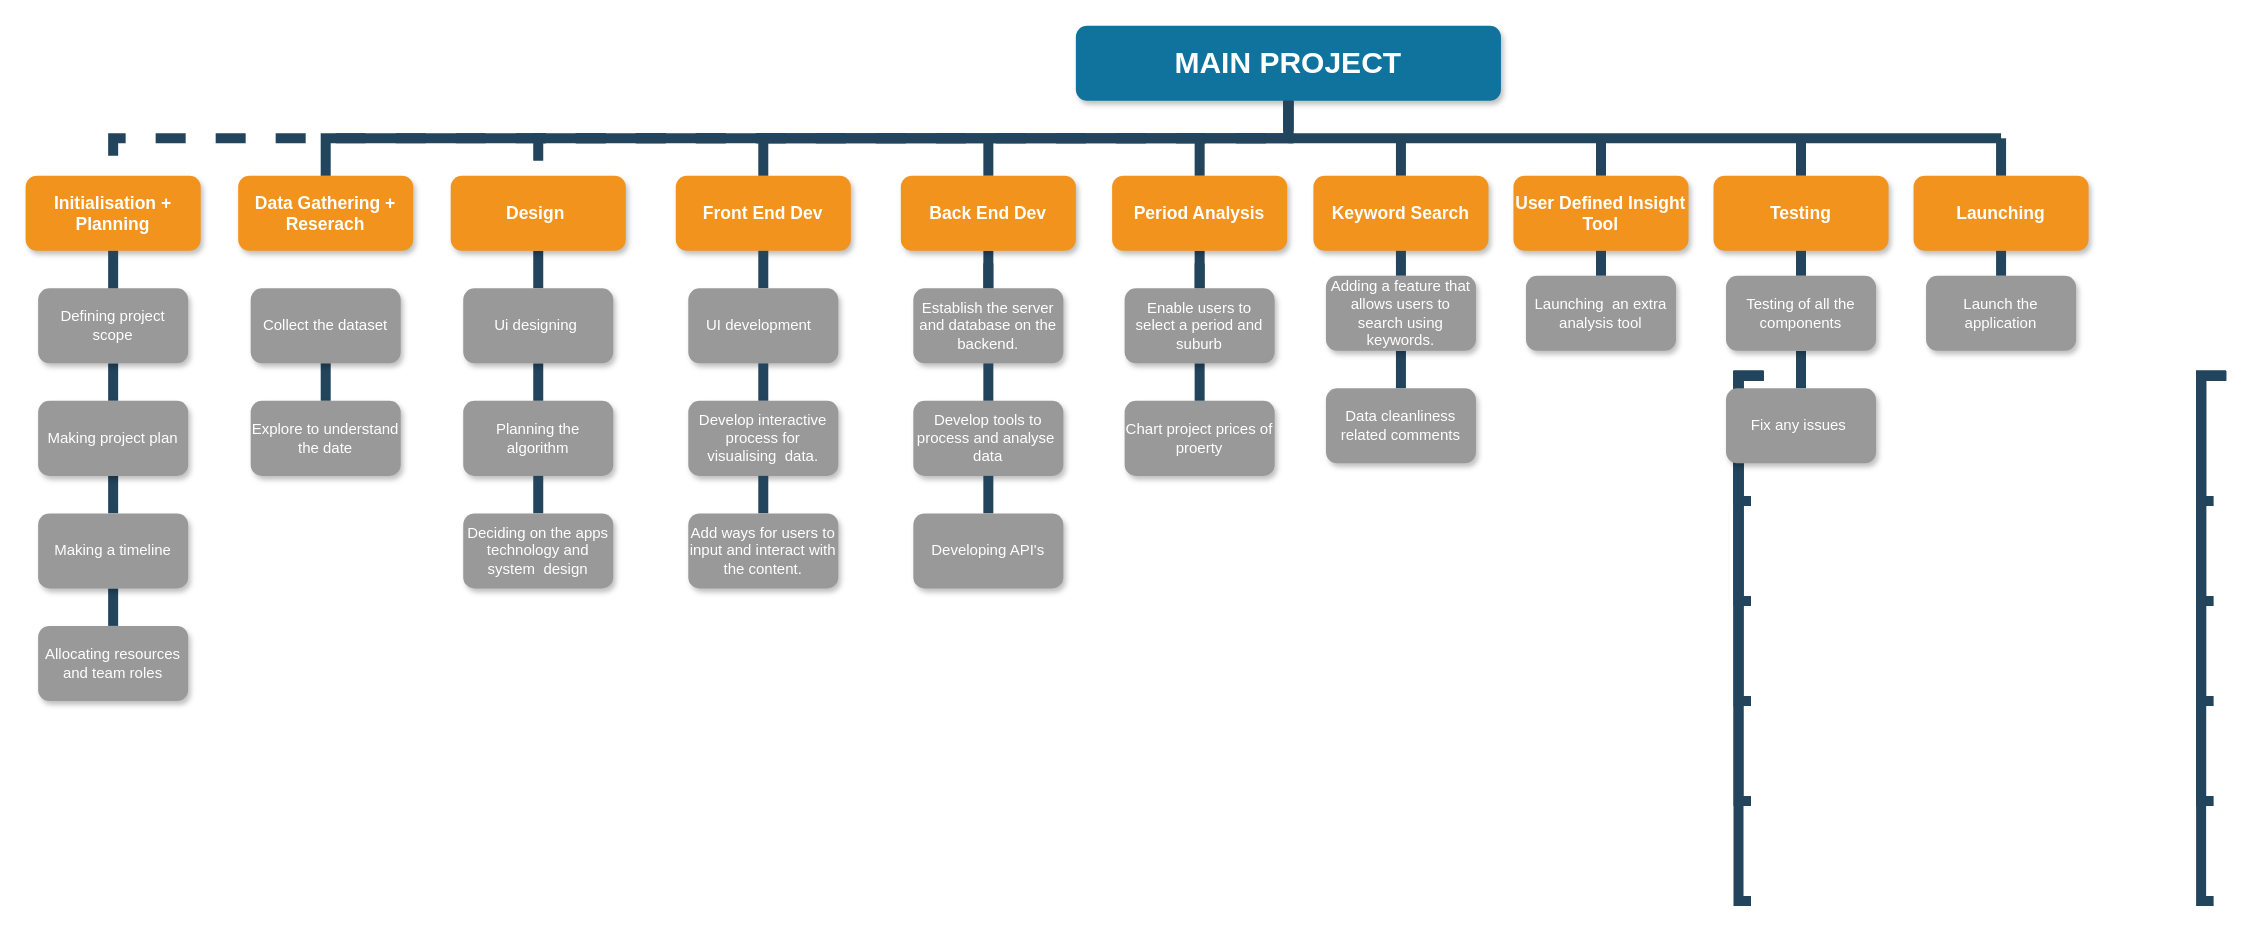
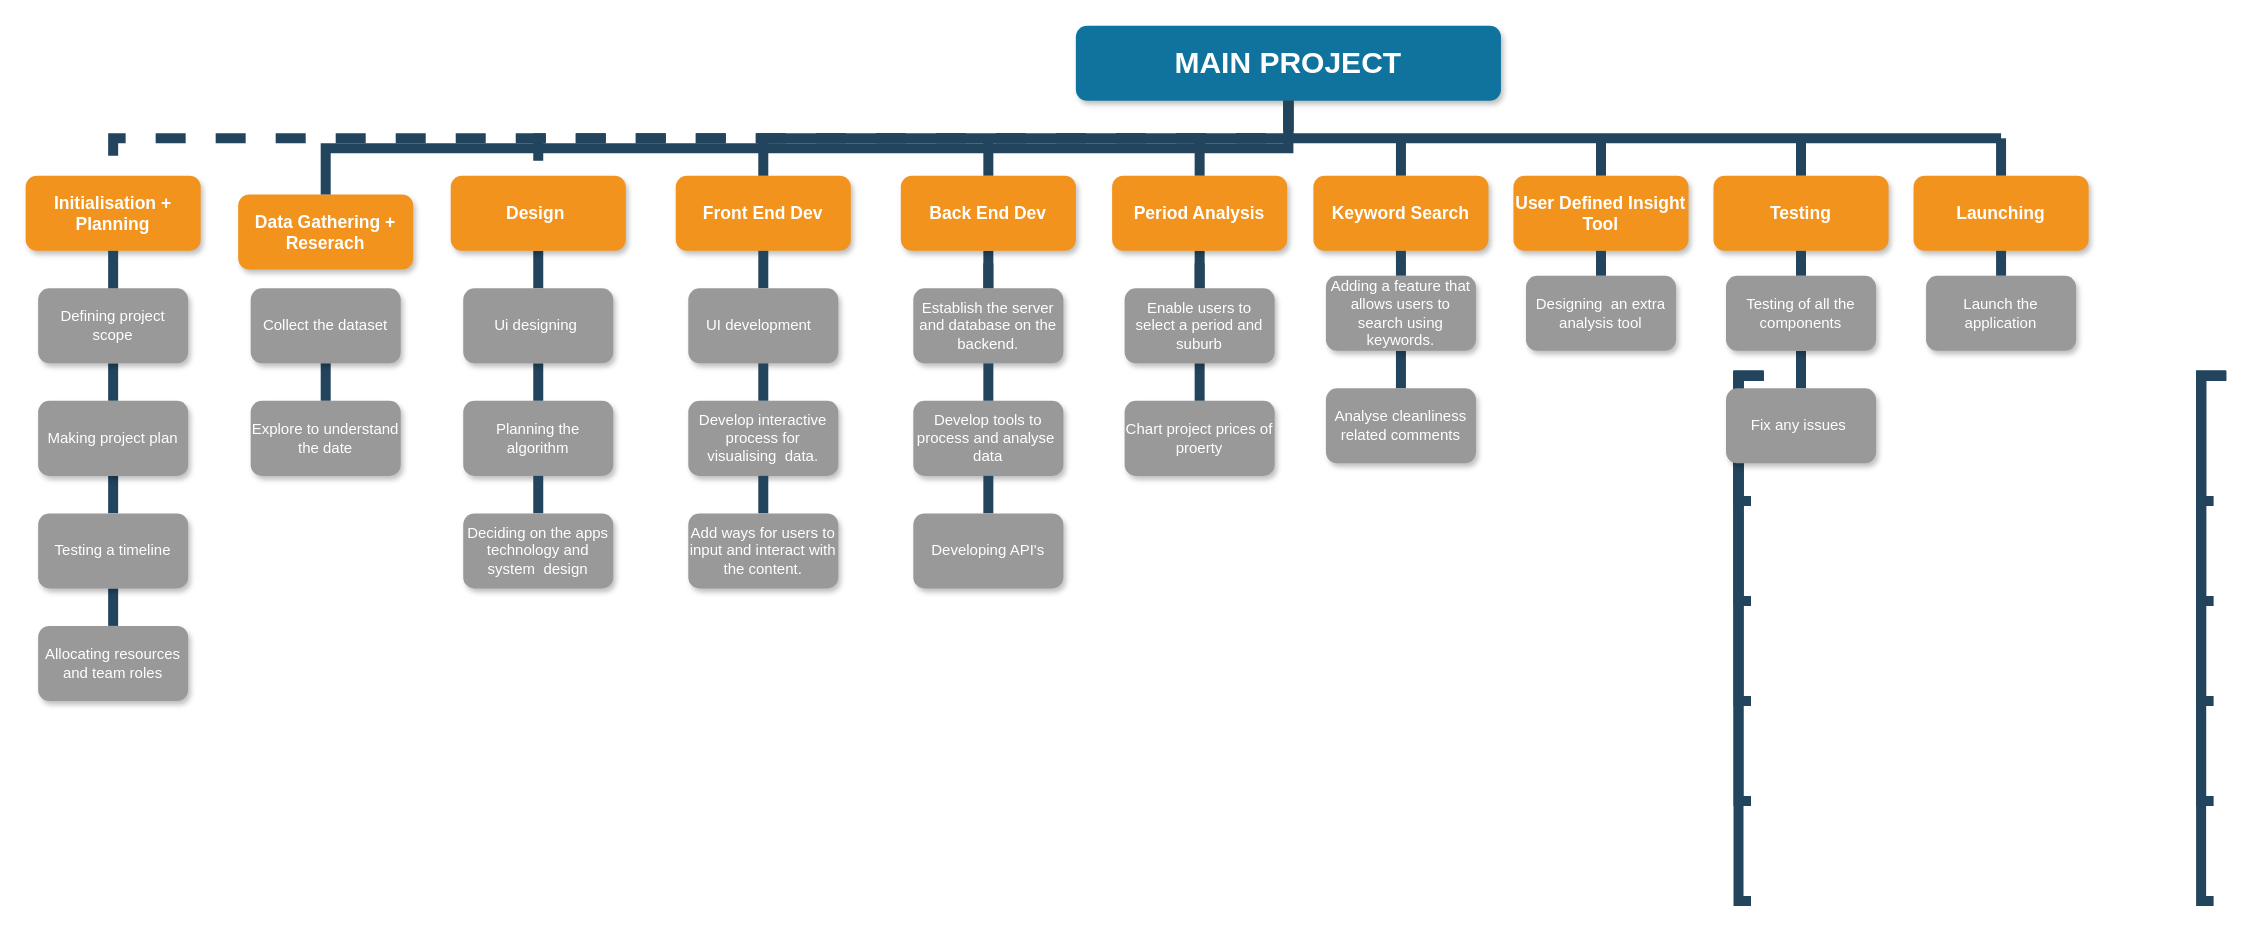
- <mxCell id="4" value="Data Gathering + Reserach" style="whiteSpace=wrap;rounded=1;fillColor=#F2931E;strokeColor=none;shadow=1;fontColor=#FFFFFF;fontStyle=1;fontSize=14" parent="1" vertex="1"><mxGeometry x="190" y="140" width="140" height="60" as="geometry" /></mxCell>
+ <mxCell id="4" value="Data Gathering + Reserach" style="whiteSpace=wrap;rounded=1;fillColor=#F2931E;strokeColor=none;shadow=1;fontColor=#FFFFFF;fontStyle=1;fontSize=14" parent="1" vertex="1"><mxGeometry x="190" y="155" width="140" height="60" as="geometry" /></mxCell>
- <mxCell id="70" value="Launching  an extra analysis tool" style="whiteSpace=wrap;rounded=1;fillColor=#999999;strokeColor=none;shadow=1;fontColor=#FFFFFF;fontStyle=0" vertex="1" parent="1"><mxGeometry x="1220" y="220" width="120" height="60" as="geometry" /></mxCell>
+ <mxCell id="70" value="Designing  an extra analysis tool" style="whiteSpace=wrap;rounded=1;fillColor=#999999;strokeColor=none;shadow=1;fontColor=#FFFFFF;fontStyle=0" vertex="1" parent="1"><mxGeometry x="1220" y="220" width="120" height="60" as="geometry" /></mxCell>
- <mxCell id="66" value="Data cleanliness related comments" style="whiteSpace=wrap;rounded=1;fillColor=#999999;strokeColor=none;shadow=1;fontColor=#FFFFFF;fontStyle=0" vertex="1" parent="1"><mxGeometry x="1060" y="310" width="120" height="60" as="geometry" /></mxCell>
+ <mxCell id="66" value="Analyse cleanliness related comments" style="whiteSpace=wrap;rounded=1;fillColor=#999999;strokeColor=none;shadow=1;fontColor=#FFFFFF;fontStyle=0" vertex="1" parent="1"><mxGeometry x="1060" y="310" width="120" height="60" as="geometry" /></mxCell>
- <mxCell id="13" value="Making a timeline" style="whiteSpace=wrap;rounded=1;fillColor=#999999;strokeColor=none;shadow=1;fontColor=#FFFFFF;fontStyle=0" parent="1" vertex="1"><mxGeometry x="30" y="410" width="120" height="60" as="geometry" /></mxCell>
+ <mxCell id="13" value="Testing a timeline" style="whiteSpace=wrap;rounded=1;fillColor=#999999;strokeColor=none;shadow=1;fontColor=#FFFFFF;fontStyle=0" parent="1" vertex="1"><mxGeometry x="30" y="410" width="120" height="60" as="geometry" /></mxCell>
